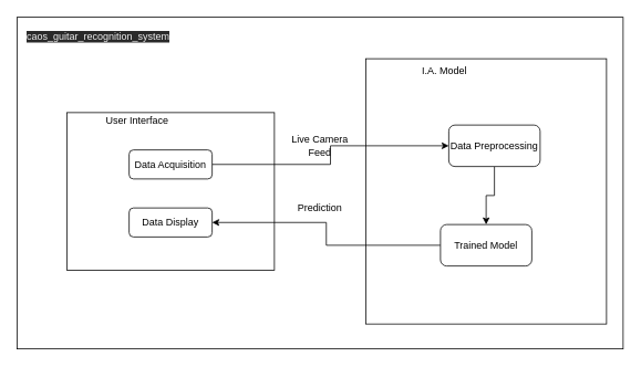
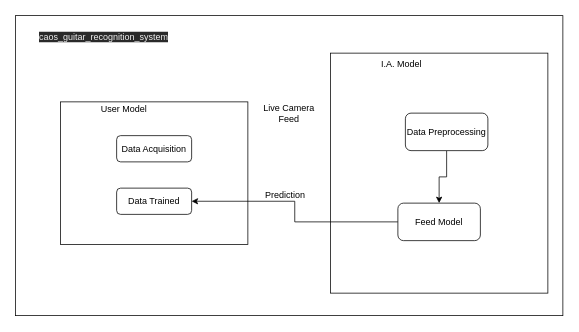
- <mxCell id="16" value="&lt;span style=&quot;color: rgb(240 , 240 , 240) ; font-family: &amp;#34;helvetica&amp;#34; ; font-size: 12px ; font-style: normal ; font-weight: 400 ; letter-spacing: normal ; text-align: center ; text-indent: 0px ; text-transform: none ; word-spacing: 0px ; background-color: rgb(42 , 42 , 42) ; display: inline ; float: none&quot;&gt;caos_guitar_recognition_system&lt;/span&gt;" style="text;whiteSpace=wrap;html=1;" parent="1" vertex="1"><mxGeometry x="30" y="30" width="190" height="30" as="geometry" /></mxCell>
+ <mxCell id="16" value="&lt;span style=&quot;color: rgb(240 , 240 , 240) ; font-family: &amp;#34;helvetica&amp;#34; ; font-size: 12px ; font-style: normal ; font-weight: 400 ; letter-spacing: normal ; text-align: center ; text-indent: 0px ; text-transform: none ; word-spacing: 0px ; background-color: rgb(42 , 42 , 42) ; display: inline ; float: none&quot;&gt;caos_guitar_recognition_system&lt;/span&gt;" style="text;whiteSpace=wrap;html=1;" parent="1" vertex="1"><mxGeometry x="50" y="35" width="190" height="30" as="geometry" /></mxCell>
- <mxCell id="10" value="User Interface" style="text;html=1;strokeColor=none;fillColor=none;align=center;verticalAlign=middle;whiteSpace=wrap;rounded=0;" parent="1" vertex="1"><mxGeometry x="90" y="140" width="150" height="10" as="geometry" /></mxCell>
+ <mxCell id="10" value="User Model" style="text;html=1;strokeColor=none;fillColor=none;align=center;verticalAlign=middle;whiteSpace=wrap;rounded=0;" parent="1" vertex="1"><mxGeometry x="90" y="140" width="150" height="10" as="geometry" /></mxCell>
- <mxCell id="13" value="Live Camera Feed" style="text;html=1;strokeColor=none;fillColor=none;align=center;verticalAlign=middle;whiteSpace=wrap;rounded=0;" parent="1" vertex="1"><mxGeometry x="340" y="165" width="90" height="20" as="geometry" /></mxCell>
+ <mxCell id="13" value="Live Camera Feed" style="text;html=1;strokeColor=none;fillColor=none;align=center;verticalAlign=middle;whiteSpace=wrap;rounded=0;" parent="1" vertex="1"><mxGeometry x="340" y="140" width="90" height="20" as="geometry" /></mxCell>
- <mxCell id="11" style="edgeStyle=orthogonalEdgeStyle;rounded=0;orthogonalLoop=1;jettySize=auto;html=1;exitX=1;exitY=0.5;exitDx=0;exitDy=0;" parent="1" source="12" target="7" edge="1"><mxGeometry relative="1" as="geometry" /></mxCell>
- <mxCell id="15" value="Prediction" style="text;html=1;strokeColor=none;fillColor=none;align=center;verticalAlign=middle;whiteSpace=wrap;rounded=0;" parent="1" vertex="1"><mxGeometry x="350" y="240" width="70" height="20" as="geometry" /></mxCell>
+ <mxCell id="15" value="Prediction" style="text;html=1;strokeColor=none;fillColor=none;align=center;verticalAlign=middle;whiteSpace=wrap;rounded=0;" parent="1" vertex="1"><mxGeometry x="345" y="250" width="70" height="20" as="geometry" /></mxCell>
- <mxCell id="14" value="Data Display" style="rounded=1;whiteSpace=wrap;html=1;" parent="1" vertex="1"><mxGeometry x="155" y="250" width="100" height="35" as="geometry" /></mxCell>
+ <mxCell id="14" value="Data Trained" style="rounded=1;whiteSpace=wrap;html=1;" parent="1" vertex="1"><mxGeometry x="155" y="250" width="100" height="35" as="geometry" /></mxCell>
- <mxCell id="9" value="Trained Model" style="rounded=1;whiteSpace=wrap;html=1;" parent="1" vertex="1"><mxGeometry x="530" y="270" width="110" height="50" as="geometry" /></mxCell>
+ <mxCell id="9" value="Feed Model" style="rounded=1;whiteSpace=wrap;html=1;" parent="1" vertex="1"><mxGeometry x="530" y="270" width="110" height="50" as="geometry" /></mxCell>
